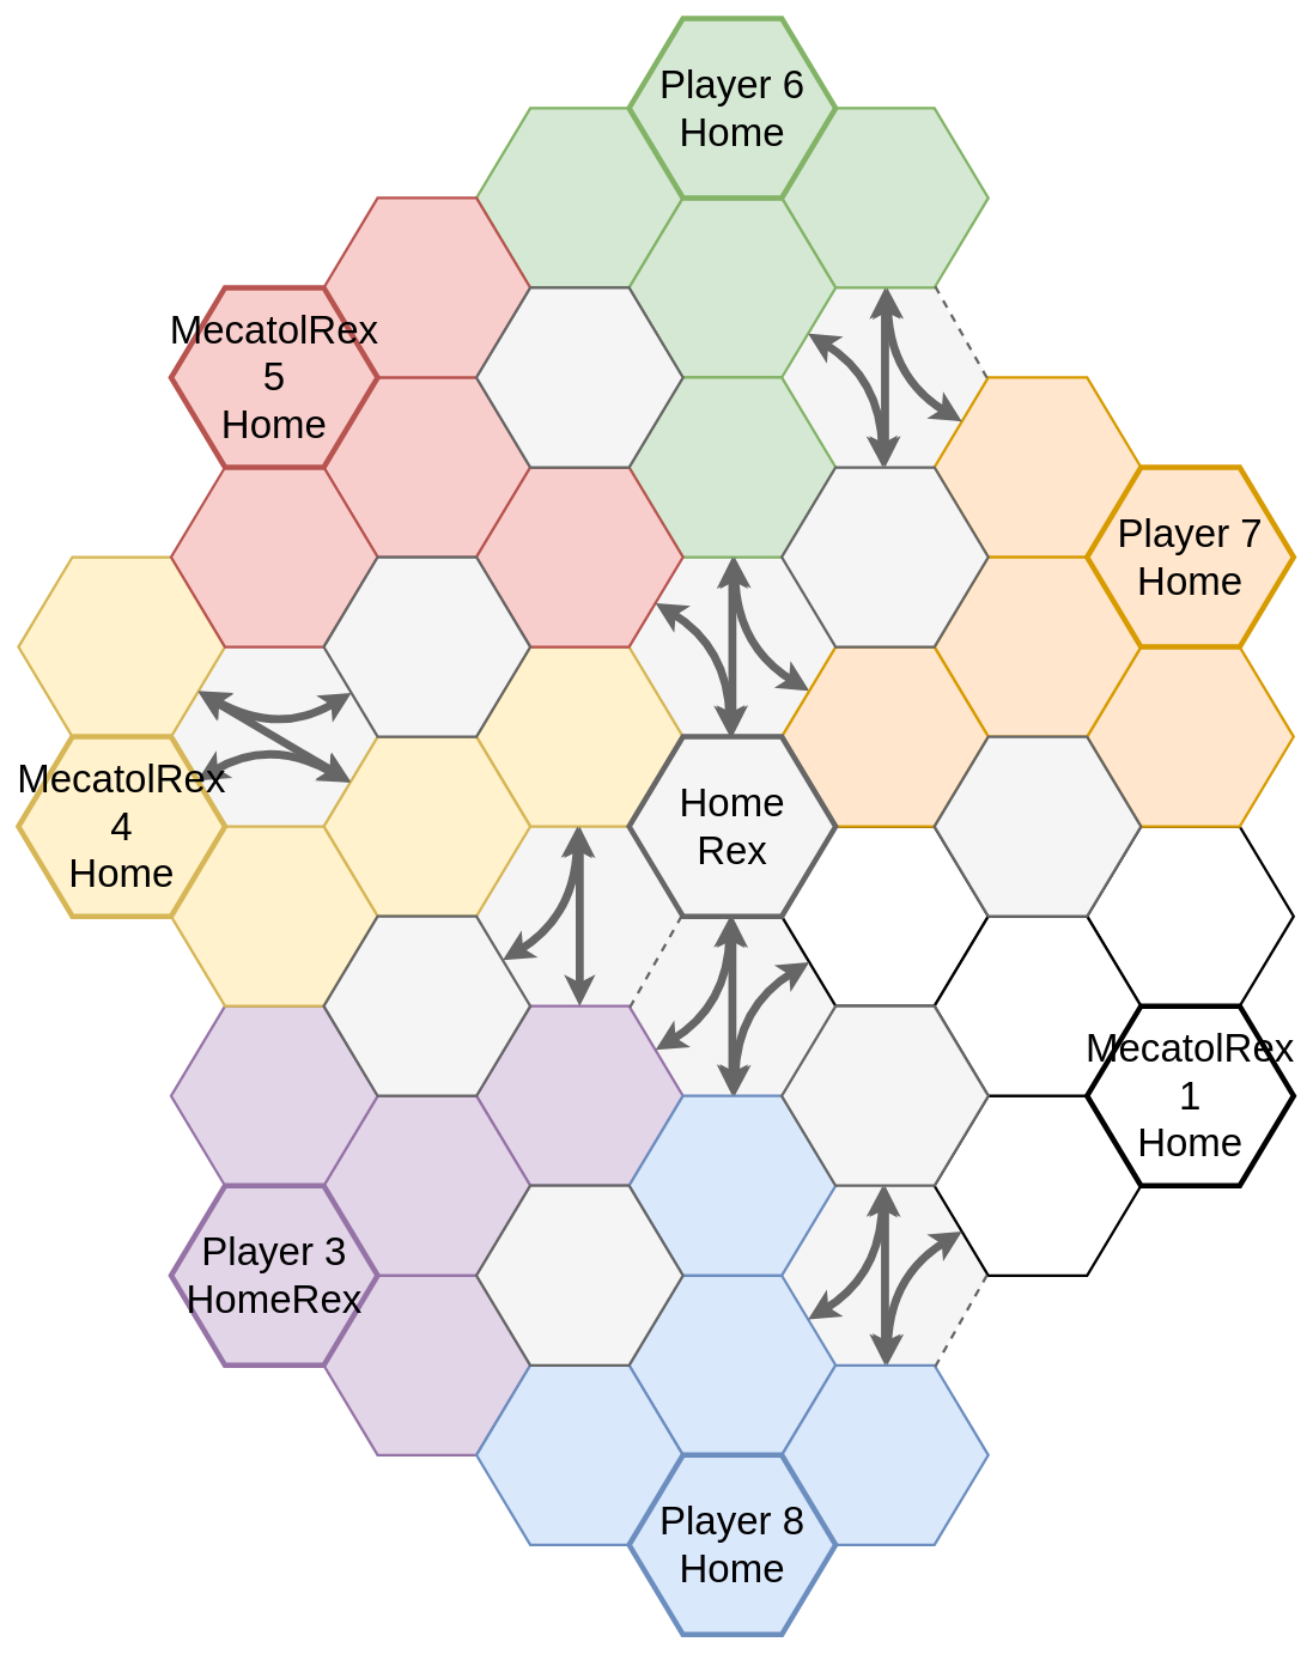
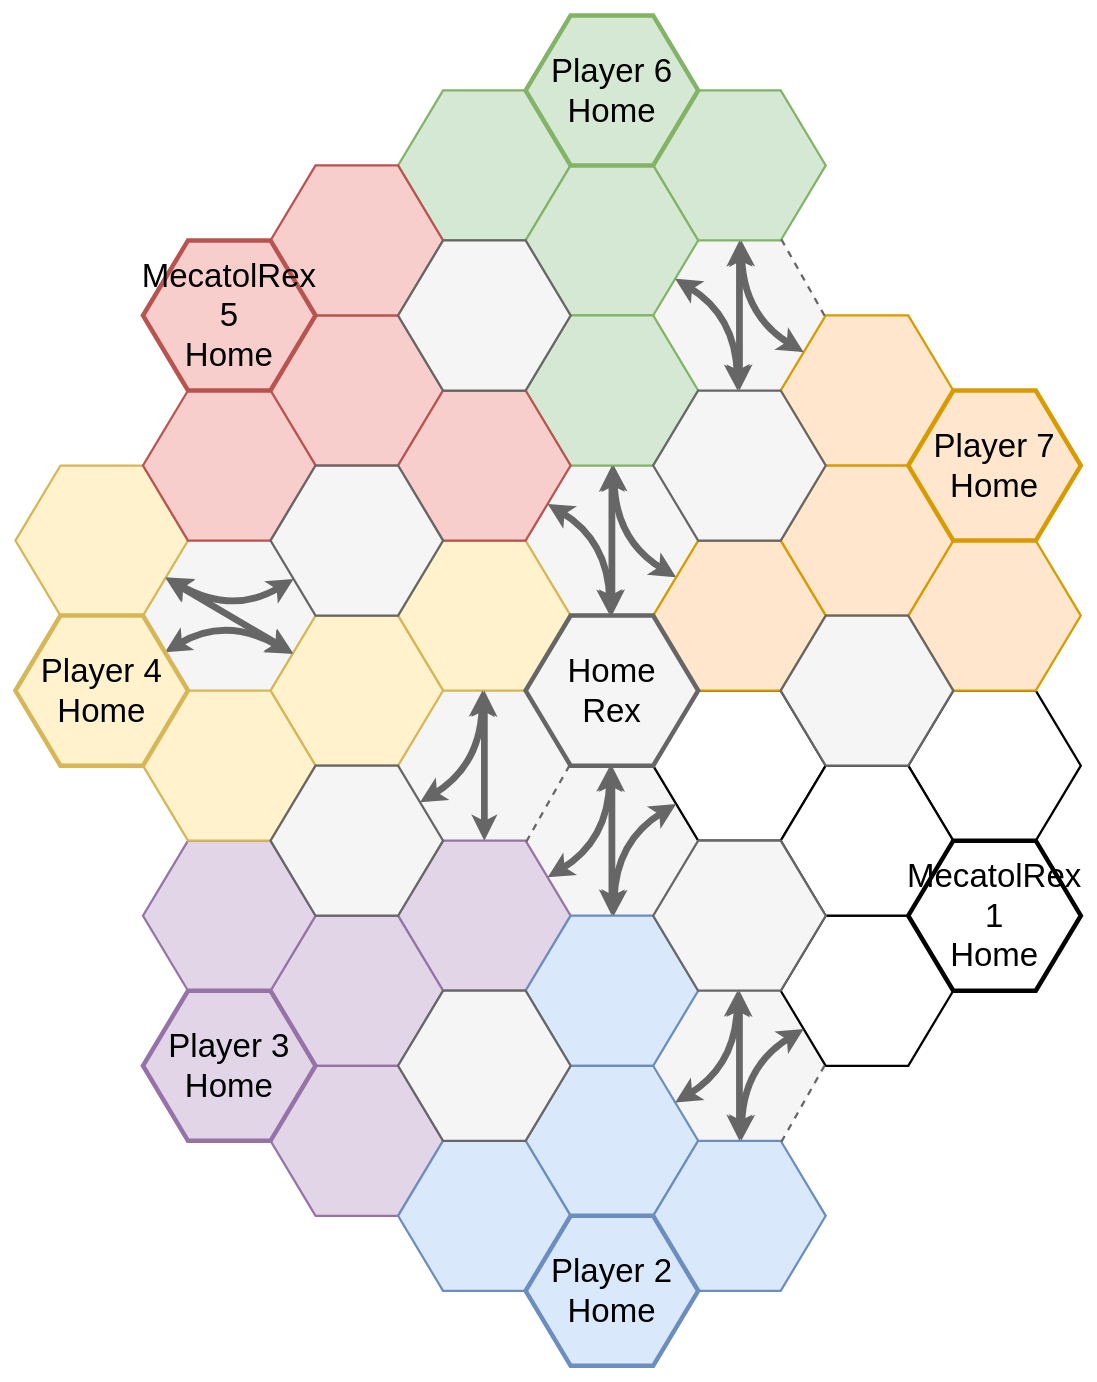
- <mxCell id="59" value="MecatolRex 4&lt;br style=&quot;font-size: 44px;&quot;&gt;Home" style="shape=hexagon;perimeter=hexagonPerimeter2;whiteSpace=wrap;html=1;fixedSize=1;size=60;fontSize=44;fontFamily=Helvetica;fillColor=#fff2cc;strokeColor=#d6b656;strokeWidth=6;" parent="1" vertex="1"><mxGeometry x="20" y="820" width="230" height="200" as="geometry" /></mxCell>
+ <mxCell id="59" value="Player 4&lt;br style=&quot;font-size: 44px;&quot;&gt;Home" style="shape=hexagon;perimeter=hexagonPerimeter2;whiteSpace=wrap;html=1;fixedSize=1;size=60;fontSize=44;fontFamily=Helvetica;fillColor=#fff2cc;strokeColor=#d6b656;strokeWidth=6;" parent="1" vertex="1"><mxGeometry x="20" y="820" width="230" height="200" as="geometry" /></mxCell>
- <mxCell id="58" value="Player 3&lt;br style=&quot;font-size: 44px;&quot;&gt;HomeRex" style="shape=hexagon;perimeter=hexagonPerimeter2;whiteSpace=wrap;html=1;fixedSize=1;size=60;fontSize=44;fontFamily=Helvetica;fillColor=#e1d5e7;strokeColor=#9673a6;strokeWidth=6;" parent="1" vertex="1"><mxGeometry x="190" y="1320" width="230" height="200" as="geometry" /></mxCell>
+ <mxCell id="58" value="Player 3&lt;br style=&quot;font-size: 44px;&quot;&gt;Home" style="shape=hexagon;perimeter=hexagonPerimeter2;whiteSpace=wrap;html=1;fixedSize=1;size=60;fontSize=44;fontFamily=Helvetica;fillColor=#e1d5e7;strokeColor=#9673a6;strokeWidth=6;" parent="1" vertex="1"><mxGeometry x="190" y="1320" width="230" height="200" as="geometry" /></mxCell>
- <mxCell id="57" value="Player 8&lt;br style=&quot;font-size: 44px;&quot;&gt;Home" style="shape=hexagon;perimeter=hexagonPerimeter2;whiteSpace=wrap;html=1;fixedSize=1;size=60;fontSize=44;fontFamily=Helvetica;fillColor=#dae8fc;strokeColor=#6c8ebf;strokeWidth=6;" parent="1" vertex="1"><mxGeometry x="700" y="1620" width="230" height="200" as="geometry" /></mxCell>
+ <mxCell id="57" value="Player 2&lt;br style=&quot;font-size: 44px;&quot;&gt;Home" style="shape=hexagon;perimeter=hexagonPerimeter2;whiteSpace=wrap;html=1;fixedSize=1;size=60;fontSize=44;fontFamily=Helvetica;fillColor=#dae8fc;strokeColor=#6c8ebf;strokeWidth=6;" parent="1" vertex="1"><mxGeometry x="700" y="1620" width="230" height="200" as="geometry" /></mxCell>
